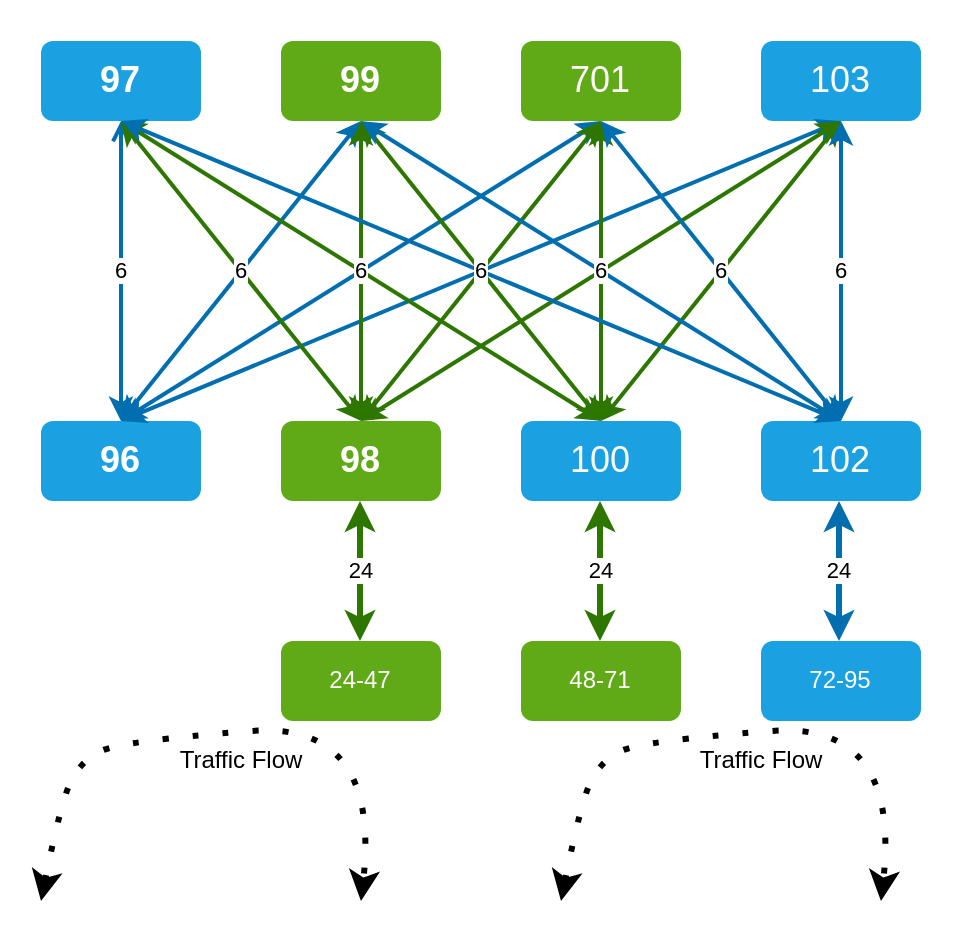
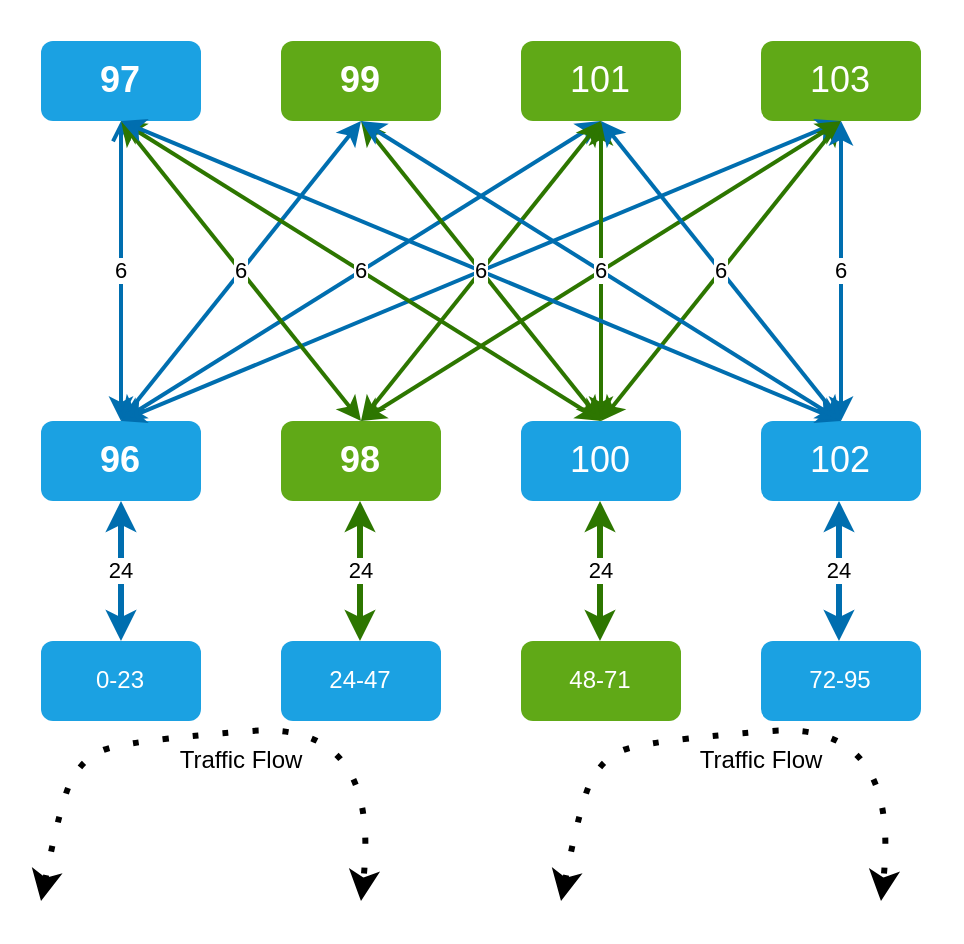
- <mxCell id="12" value="&lt;font style=&quot;font-size: 18px&quot;&gt;701&lt;/font&gt;" style="rounded=1;whiteSpace=wrap;html=1;shadow=0;glass=0;fillColor=#60a917;strokeColor=none;fontColor=#ffffff;" parent="1" vertex="1"><mxGeometry x="260" y="20" width="80" height="40" as="geometry" /></mxCell>
+ <mxCell id="12" value="&lt;font style=&quot;font-size: 18px&quot;&gt;101&lt;/font&gt;" style="rounded=1;whiteSpace=wrap;html=1;shadow=0;glass=0;fillColor=#60a917;strokeColor=none;fontColor=#ffffff;" parent="1" vertex="1"><mxGeometry x="260" y="20" width="80" height="40" as="geometry" /></mxCell>
- <mxCell id="13" value="&lt;font style=&quot;font-size: 18px&quot;&gt;103&lt;/font&gt;" style="rounded=1;whiteSpace=wrap;html=1;shadow=0;glass=0;fillColor=#1ba1e2;strokeColor=none;fontColor=#ffffff;" parent="1" vertex="1"><mxGeometry x="380" y="20" width="80" height="40" as="geometry" /></mxCell>
+ <mxCell id="13" value="&lt;font style=&quot;font-size: 18px&quot;&gt;103&lt;/font&gt;" style="rounded=1;whiteSpace=wrap;html=1;shadow=0;glass=0;fillColor=#60a917;strokeColor=none;fontColor=#ffffff;" parent="1" vertex="1"><mxGeometry x="380" y="20" width="80" height="40" as="geometry" /></mxCell>
- <mxCell id="24" value="6" style="endArrow=classic;startArrow=classic;html=1;shadow=0;strokeWidth=2;entryX=0.5;entryY=1;entryDx=0;entryDy=0;fillColor=#60a917;strokeColor=#2D7600;exitX=0.5;exitY=0;exitDx=0;exitDy=0;" parent="1" source="7" target="11" edge="1"><mxGeometry width="50" height="50" relative="1" as="geometry"><mxPoint x="250" y="190" as="sourcePoint" /><mxPoint x="250" y="120" as="targetPoint" /></mxGeometry></mxCell>
+ <mxCell id="14" value="24" style="endArrow=classic;startArrow=classic;html=1;shadow=0;strokeWidth=3;entryX=0.5;entryY=1;entryDx=0;entryDy=0;fillColor=#1ba1e2;strokeColor=#006EAF;" parent="1" source="2" target="6" edge="1"><mxGeometry width="50" height="50" relative="1" as="geometry"><mxPoint x="10" y="450" as="sourcePoint" /><mxPoint x="60" y="400" as="targetPoint" /></mxGeometry></mxCell>
+ <mxCell id="2" value="0-23" style="rounded=1;whiteSpace=wrap;html=1;shadow=0;glass=0;fillColor=#1ba1e2;strokeColor=none;fontColor=#ffffff;" parent="1" vertex="1"><mxGeometry x="20" y="320" width="80" height="40" as="geometry" /></mxCell>
- <mxCell id="3" value="24-47" style="rounded=1;whiteSpace=wrap;html=1;shadow=0;glass=0;fillColor=#60a917;strokeColor=none;fontColor=#ffffff;" parent="1" vertex="1"><mxGeometry x="140" y="320" width="80" height="40" as="geometry" /></mxCell>
+ <mxCell id="3" value="24-47" style="rounded=1;whiteSpace=wrap;html=1;shadow=0;glass=0;fillColor=#1ba1e2;strokeColor=none;fontColor=#ffffff;" parent="1" vertex="1"><mxGeometry x="140" y="320" width="80" height="40" as="geometry" /></mxCell>
